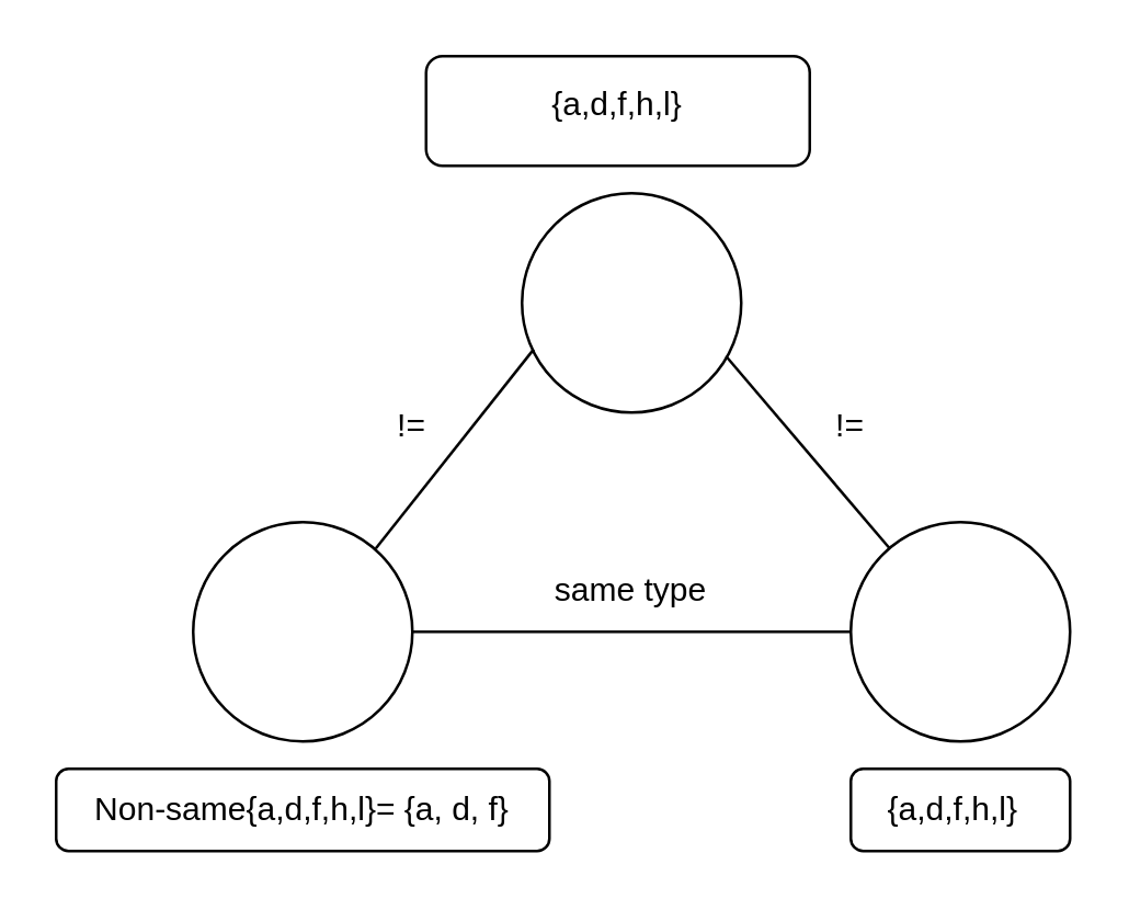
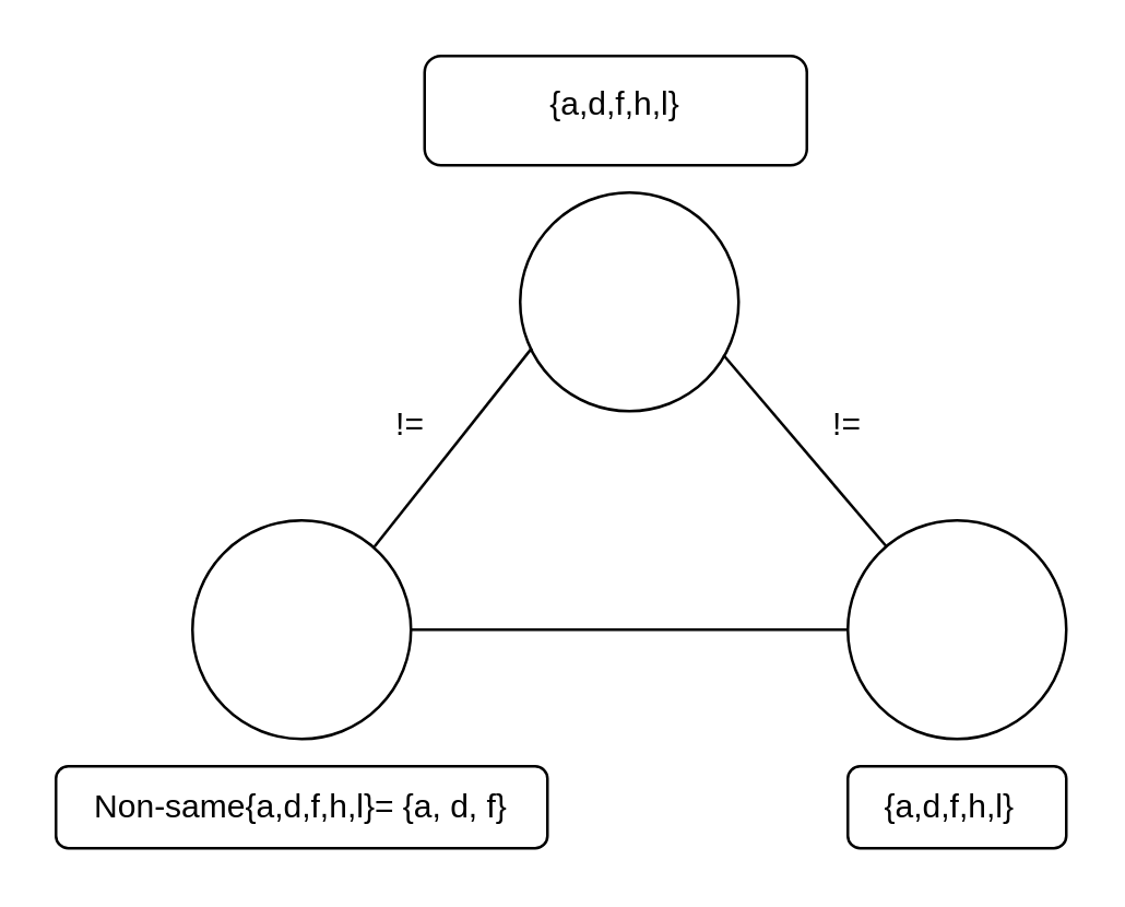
- <mxCell id="8" value="same type" style="text;html=1;strokeColor=none;fillColor=none;align=center;verticalAlign=middle;whiteSpace=wrap;rounded=0;" vertex="1" parent="1"><mxGeometry x="200" y="200" width="60" height="30" as="geometry" /></mxCell>
